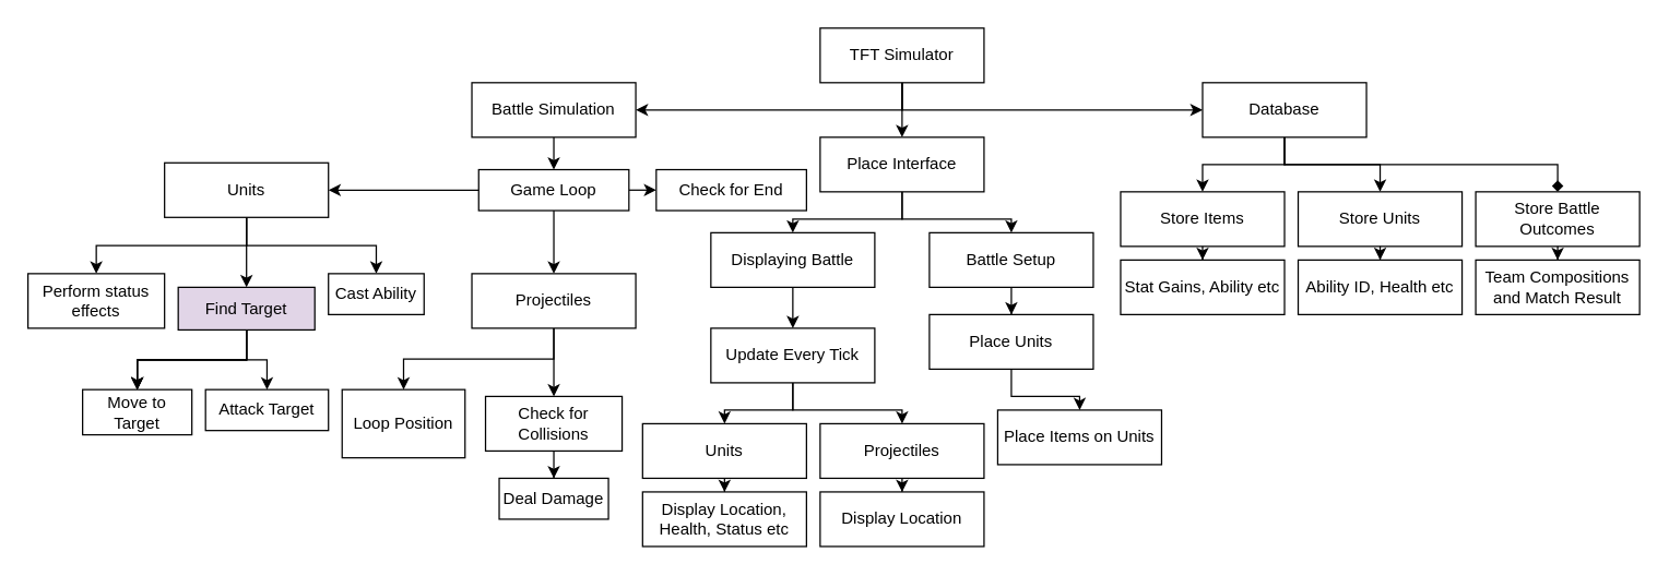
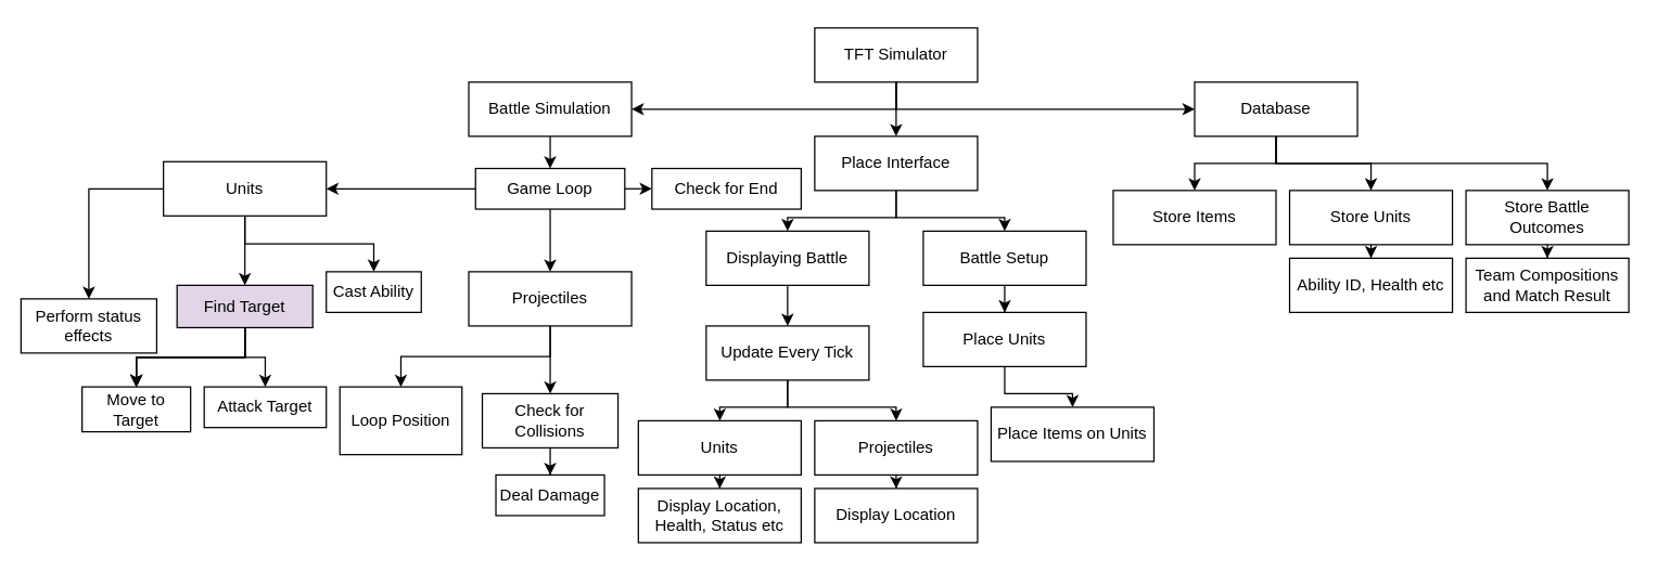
- <mxCell id="13" style="edgeStyle=orthogonalEdgeStyle;rounded=0;orthogonalLoop=1;jettySize=auto;html=1;exitX=0.5;exitY=1;exitDx=0;exitDy=0;endArrow=diamond;" parent="1" source="14" target="36" edge="1"><mxGeometry relative="1" as="geometry" /></mxCell>
+ <mxCell id="13" style="edgeStyle=orthogonalEdgeStyle;rounded=0;orthogonalLoop=1;jettySize=auto;html=1;exitX=0.5;exitY=1;exitDx=0;exitDy=0;" parent="1" source="14" target="36" edge="1"><mxGeometry relative="1" as="geometry" /></mxCell>
- <mxCell id="31" style="edgeStyle=orthogonalEdgeStyle;rounded=0;orthogonalLoop=1;jettySize=auto;html=1;" parent="1" source="32" target="39" edge="1"><mxGeometry relative="1" as="geometry" /></mxCell>
- <mxCell id="39" value="&lt;div&gt;Stat Gains, Ability etc&lt;/div&gt;" style="rounded=0;whiteSpace=wrap;html=1;" parent="1" vertex="1"><mxGeometry x="820" y="190" width="120" height="40" as="geometry" /></mxCell>
- <mxCell id="56" value="Perform status effects" style="rounded=0;whiteSpace=wrap;html=1;" vertex="1" parent="1"><mxGeometry x="20" y="200" width="100" height="40" as="geometry" /></mxCell>
+ <mxCell id="56" value="Perform status effects" style="rounded=0;whiteSpace=wrap;html=1;" vertex="1" parent="1"><mxGeometry x="15" y="220" width="100" height="40" as="geometry" /></mxCell>
